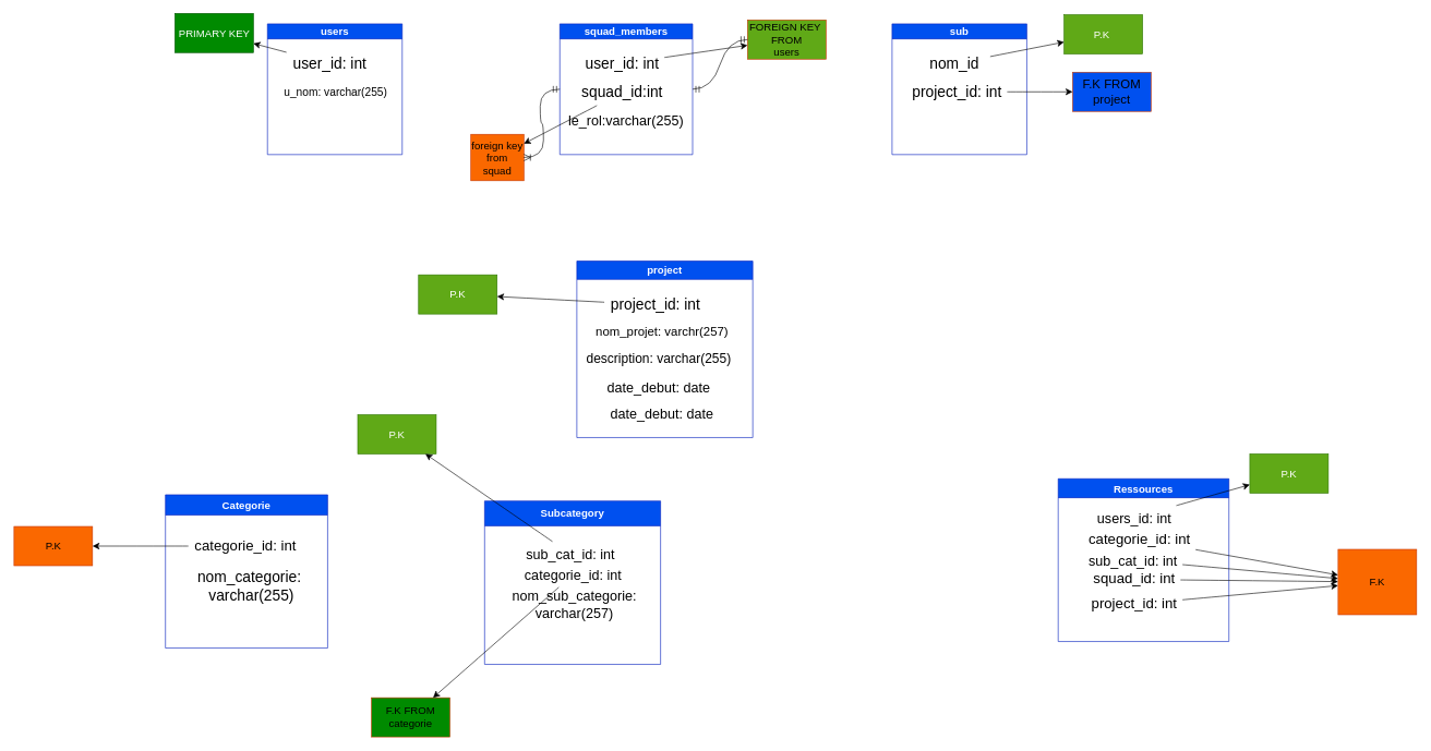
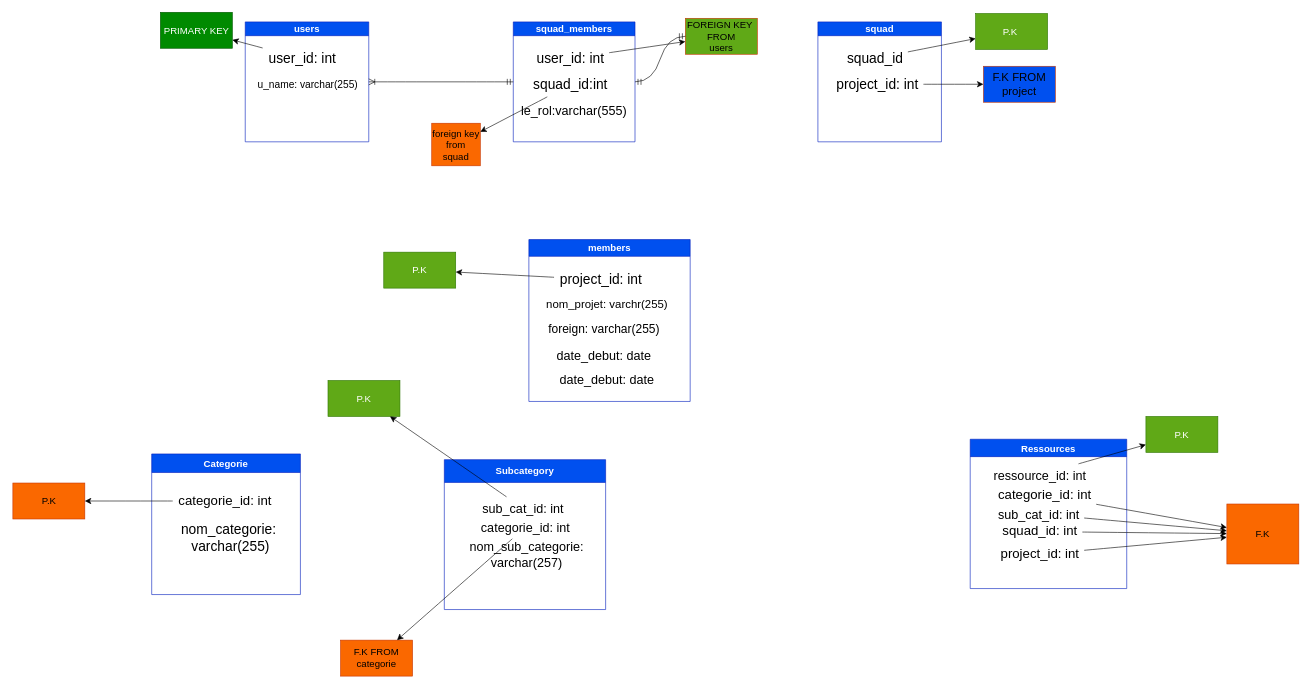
- <mxCell id="15" value="sub" style="swimlane;whiteSpace=wrap;html=1;fontSize=16;fillColor=#0050ef;fontColor=#ffffff;strokeColor=#001DBC;" vertex="1" parent="1"><mxGeometry x="1363" y="36" width="206" height="200" as="geometry" /></mxCell>
+ <mxCell id="15" value="squad" style="swimlane;whiteSpace=wrap;html=1;fontSize=16;fillColor=#0050ef;fontColor=#ffffff;strokeColor=#001DBC;" vertex="1" parent="1"><mxGeometry x="1363" y="36" width="206" height="200" as="geometry" /></mxCell>
- <mxCell id="16" value="&lt;span style=&quot;font-size: 23px;&quot;&gt;nom_id&lt;/span&gt;" style="text;html=1;align=center;verticalAlign=middle;resizable=0;points=[];autosize=1;strokeColor=none;fillColor=none;fontSize=16;strokeWidth=6;" vertex="1" parent="15"><mxGeometry x="39" y="41" width="111" height="40" as="geometry" /></mxCell>
+ <mxCell id="16" value="&lt;span style=&quot;font-size: 23px;&quot;&gt;squad_id&lt;/span&gt;" style="text;html=1;align=center;verticalAlign=middle;resizable=0;points=[];autosize=1;strokeColor=none;fillColor=none;fontSize=16;strokeWidth=6;" vertex="1" parent="15"><mxGeometry x="39" y="41" width="111" height="40" as="geometry" /></mxCell>
- <mxCell id="4" value="&lt;font style=&quot;font-size: 17px;&quot;&gt;u_nom: varchar(255)&lt;/font&gt;" style="text;html=1;align=center;verticalAlign=middle;resizable=0;points=[];autosize=1;strokeColor=none;fillColor=none;fontSize=16;" vertex="1" parent="2"><mxGeometry x="11" y="89" width="185" height="32" as="geometry" /></mxCell>
+ <mxCell id="4" value="&lt;font style=&quot;font-size: 17px;&quot;&gt;u_name: varchar(255)&lt;/font&gt;" style="text;html=1;align=center;verticalAlign=middle;resizable=0;points=[];autosize=1;strokeColor=none;fillColor=none;fontSize=16;" vertex="1" parent="2"><mxGeometry x="11" y="89" width="185" height="32" as="geometry" /></mxCell>
- <mxCell id="10" value="&lt;span style=&quot;font-size: 21px;&quot;&gt;le_rol:varchar(255)&lt;/span&gt;" style="text;html=1;align=center;verticalAlign=middle;resizable=0;points=[];autosize=1;strokeColor=none;fillColor=none;fontSize=16;" vertex="1" parent="7"><mxGeometry x="3.5" y="129" width="194" height="37" as="geometry" /></mxCell>
+ <mxCell id="10" value="&lt;span style=&quot;font-size: 21px;&quot;&gt;le_rol:varchar(555)&lt;/span&gt;" style="text;html=1;align=center;verticalAlign=middle;resizable=0;points=[];autosize=1;strokeColor=none;fillColor=none;fontSize=16;" vertex="1" parent="7"><mxGeometry x="3.5" y="129" width="194" height="37" as="geometry" /></mxCell>
- <mxCell id="56" value="" style="edgeStyle=entityRelationEdgeStyle;fontSize=12;html=1;endArrow=ERoneToMany;startArrow=ERmandOne;rounded=0;startSize=8;endSize=8;curved=1;exitX=0;exitY=0.5;exitDx=0;exitDy=0;" edge="1" parent="1" source="7" target="11"><mxGeometry width="100" height="100" relative="1" as="geometry"><mxPoint x="427" y="389" as="sourcePoint" /><mxPoint x="527" y="289" as="targetPoint" /></mxGeometry></mxCell>
+ <mxCell id="56" value="" style="edgeStyle=entityRelationEdgeStyle;fontSize=12;html=1;endArrow=ERoneToMany;startArrow=ERmandOne;rounded=0;startSize=8;endSize=8;curved=1;entryX=1;entryY=0.5;entryDx=0;entryDy=0;exitX=0;exitY=0.5;exitDx=0;exitDy=0;" edge="1" parent="1" source="7" target="2"><mxGeometry width="100" height="100" relative="1" as="geometry"><mxPoint x="427" y="389" as="sourcePoint" /><mxPoint x="527" y="289" as="targetPoint" /></mxGeometry></mxCell>
- <mxCell id="22" value="project" style="swimlane;whiteSpace=wrap;html=1;fontSize=16;startSize=28;fillColor=#0050ef;fontColor=#ffffff;strokeColor=#001DBC;" vertex="1" parent="1"><mxGeometry x="881" y="399" width="269" height="270" as="geometry" /></mxCell>
+ <mxCell id="22" value="members" style="swimlane;whiteSpace=wrap;html=1;fontSize=16;startSize=28;fillColor=#0050ef;fontColor=#ffffff;strokeColor=#001DBC;" vertex="1" parent="1"><mxGeometry x="881" y="399" width="269" height="270" as="geometry" /></mxCell>
- <mxCell id="24" value="&lt;font style=&quot;font-size: 19px;&quot;&gt;nom_projet: varchr(257)&lt;/font&gt;" style="text;html=1;align=center;verticalAlign=middle;resizable=0;points=[];autosize=1;strokeColor=none;fillColor=none;fontSize=16;" vertex="1" parent="22"><mxGeometry x="19" y="91" width="221" height="35" as="geometry" /></mxCell>
+ <mxCell id="24" value="&lt;font style=&quot;font-size: 19px;&quot;&gt;nom_projet: varchr(255)&lt;/font&gt;" style="text;html=1;align=center;verticalAlign=middle;resizable=0;points=[];autosize=1;strokeColor=none;fillColor=none;fontSize=16;" vertex="1" parent="22"><mxGeometry x="19" y="91" width="221" height="35" as="geometry" /></mxCell>
- <mxCell id="25" value="&lt;font style=&quot;font-size: 20px;&quot;&gt;description: varchar(255)&lt;/font&gt;" style="text;html=1;align=center;verticalAlign=middle;resizable=0;points=[];autosize=1;strokeColor=none;fillColor=none;fontSize=16;" vertex="1" parent="22"><mxGeometry x="5" y="130" width="239" height="36" as="geometry" /></mxCell>
+ <mxCell id="25" value="&lt;font style=&quot;font-size: 20px;&quot;&gt;foreign: varchar(255)&lt;/font&gt;" style="text;html=1;align=center;verticalAlign=middle;resizable=0;points=[];autosize=1;strokeColor=none;fillColor=none;fontSize=16;" vertex="1" parent="22"><mxGeometry x="5" y="130" width="239" height="36" as="geometry" /></mxCell>
- <mxCell id="29" value="&lt;font style=&quot;font-size: 21px;&quot;&gt;users_id: int&lt;/font&gt;" style="text;html=1;align=center;verticalAlign=middle;resizable=0;points=[];autosize=1;strokeColor=none;fillColor=none;fontSize=16;strokeWidth=6;" vertex="1" parent="28"><mxGeometry x="29.5" y="41" width="172" height="37" as="geometry" /></mxCell>
+ <mxCell id="29" value="&lt;font style=&quot;font-size: 21px;&quot;&gt;ressource_id: int&lt;/font&gt;" style="text;html=1;align=center;verticalAlign=middle;resizable=0;points=[];autosize=1;strokeColor=none;fillColor=none;fontSize=16;strokeWidth=6;" vertex="1" parent="28"><mxGeometry x="29.5" y="41" width="172" height="37" as="geometry" /></mxCell>
- <mxCell id="52" value="F.K FROM categorie" style="whiteSpace=wrap;html=1;fontSize=16;fillColor=#008a00;fontColor=#000000;strokeColor=#C73500;" vertex="1" parent="1"><mxGeometry x="567" y="1067" width="120" height="60" as="geometry" /></mxCell>
+ <mxCell id="52" value="F.K FROM categorie" style="whiteSpace=wrap;html=1;fontSize=16;fillColor=#fa6800;fontColor=#000000;strokeColor=#C73500;" vertex="1" parent="1"><mxGeometry x="567" y="1067" width="120" height="60" as="geometry" /></mxCell>
